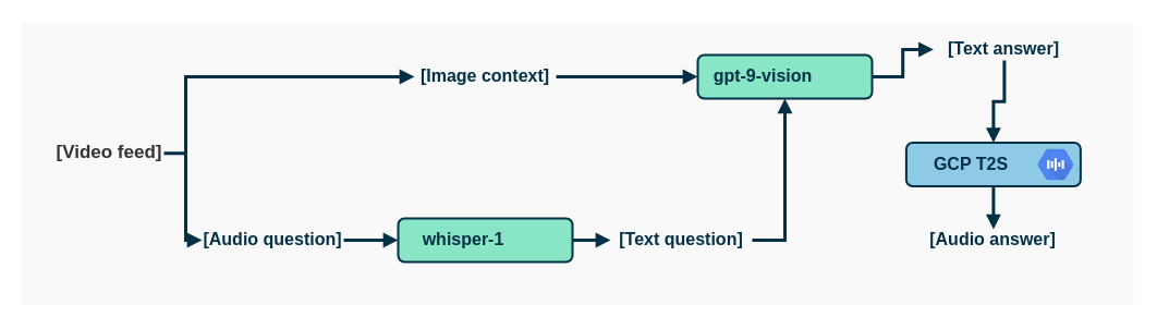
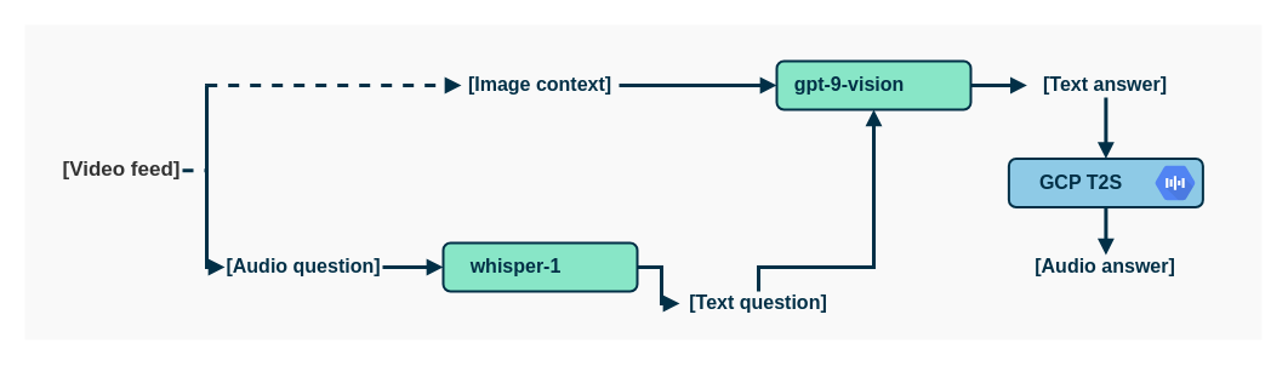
- <mxCell id="26" value="&lt;font face=&quot;Helvetica&quot; style=&quot;font-size: 16px&quot;&gt;[Text answer]&lt;/font&gt;" style="text;html=1;strokeColor=none;fillColor=none;align=center;verticalAlign=middle;whiteSpace=wrap;rounded=0;fontColor=#023047;fontStyle=1;fontSize=17;fontFamily=Garamond;" vertex="1" parent="1"><mxGeometry x="856.39" y="35" width="130" height="20" as="geometry" /></mxCell>
+ <mxCell id="26" value="&lt;font face=&quot;Helvetica&quot; style=&quot;font-size: 16px&quot;&gt;[Text answer]&lt;/font&gt;" style="text;html=1;strokeColor=none;fillColor=none;align=center;verticalAlign=middle;whiteSpace=wrap;rounded=0;fontColor=#023047;fontStyle=1;fontSize=17;fontFamily=Garamond;" vertex="1" parent="1"><mxGeometry x="846.39" y="60" width="130" height="20" as="geometry" /></mxCell>
- <mxCell id="16" style="edgeStyle=orthogonalEdgeStyle;rounded=0;orthogonalLoop=1;jettySize=auto;html=1;endArrow=block;endFill=1;strokeColor=#023047;strokeWidth=3;fontFamily=Garamond;fontSize=17;fontColor=#023047;" edge="1" parent="1" source="17" target="19"><mxGeometry relative="1" as="geometry"><Array as="points"><mxPoint x="170" y="140" /><mxPoint x="170" y="70" /></Array></mxGeometry></mxCell>
+ <mxCell id="16" style="edgeStyle=orthogonalEdgeStyle;rounded=0;orthogonalLoop=1;jettySize=auto;html=1;endArrow=block;endFill=1;strokeColor=#023047;strokeWidth=3;fontFamily=Garamond;fontSize=17;fontColor=#023047;dashed=1;" edge="1" parent="1" source="17" target="19"><mxGeometry relative="1" as="geometry"><Array as="points"><mxPoint x="170" y="140" /><mxPoint x="170" y="70" /></Array></mxGeometry></mxCell>
- <mxCell id="23" value="&lt;font face=&quot;Helvetica&quot; style=&quot;font-size: 16px&quot;&gt;[Text question]&lt;/font&gt;" style="text;html=1;strokeColor=none;fillColor=none;align=center;verticalAlign=middle;whiteSpace=wrap;rounded=0;fontColor=#023047;fontStyle=1;fontSize=17;fontFamily=Garamond;" vertex="1" parent="1"><mxGeometry x="560" y="210" width="130" height="20" as="geometry" /></mxCell>
+ <mxCell id="23" value="&lt;font face=&quot;Helvetica&quot; style=&quot;font-size: 16px&quot;&gt;[Text question]&lt;/font&gt;" style="text;html=1;strokeColor=none;fillColor=none;align=center;verticalAlign=middle;whiteSpace=wrap;rounded=0;fontColor=#023047;fontStyle=1;fontSize=17;fontFamily=Garamond;" vertex="1" parent="1"><mxGeometry x="560" y="240" width="130" height="20" as="geometry" /></mxCell>
